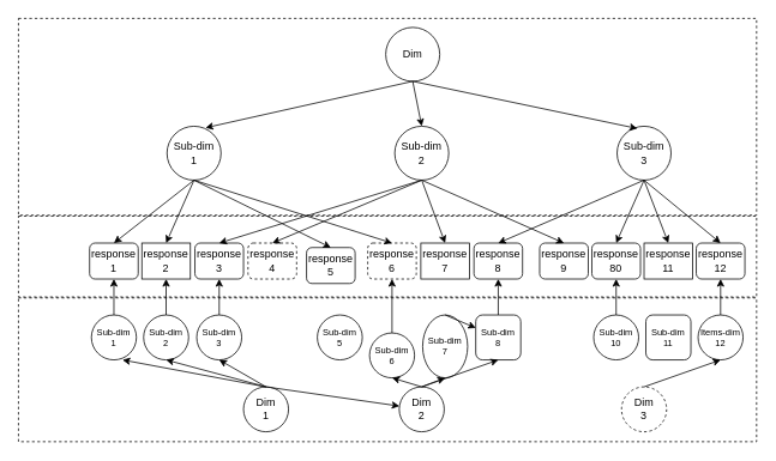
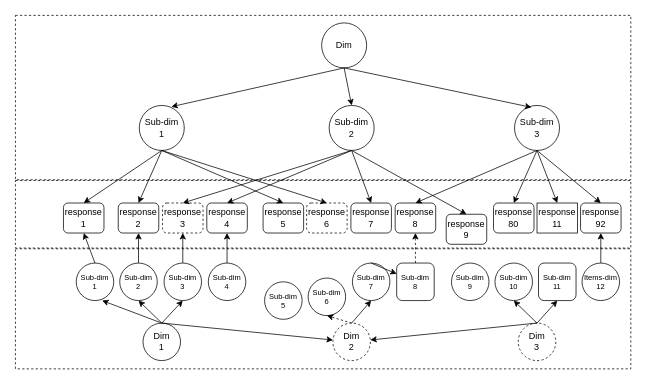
- <mxCell id="5" value="response &lt;br&gt;&lt;div&gt;1&lt;/div&gt;" style="rounded=1;whiteSpace=wrap;html=1;fillColor=none;" parent="1" vertex="1"><mxGeometry x="99" y="270" width="54" height="40" as="geometry" /></mxCell>
+ <mxCell id="5" value="response &lt;br&gt;&lt;div&gt;1&lt;/div&gt;" style="rounded=1;whiteSpace=wrap;html=1;fillColor=none;" parent="1" vertex="1"><mxGeometry x="84" y="270" width="54" height="40" as="geometry" /></mxCell>
- <mxCell id="6" value="&lt;div&gt;response &lt;br&gt;&lt;/div&gt;&lt;div&gt;2&lt;/div&gt;" style="whiteSpace=wrap;html=1;fillColor=none;rounded=0;" parent="1" vertex="1"><mxGeometry x="157" y="270" width="54" height="40" as="geometry" /></mxCell>
+ <mxCell id="6" value="&lt;div&gt;response &lt;br&gt;&lt;/div&gt;&lt;div&gt;2&lt;/div&gt;" style="rounded=1;whiteSpace=wrap;html=1;fillColor=none;" parent="1" vertex="1"><mxGeometry x="157" y="270" width="54" height="40" as="geometry" /></mxCell>
- <mxCell id="7" value="&lt;div&gt;response &lt;br&gt;&lt;/div&gt;&lt;div&gt;3&lt;/div&gt;" style="rounded=1;whiteSpace=wrap;html=1;fillColor=none;" parent="1" vertex="1"><mxGeometry x="216" y="270" width="54" height="40" as="geometry" /></mxCell>
+ <mxCell id="7" value="&lt;div&gt;response &lt;br&gt;&lt;/div&gt;&lt;div&gt;3&lt;/div&gt;" style="rounded=1;whiteSpace=wrap;html=1;fillColor=none;dashed=1;" parent="1" vertex="1"><mxGeometry x="216" y="270" width="54" height="40" as="geometry" /></mxCell>
- <mxCell id="8" value="&lt;div&gt;response &lt;br&gt;&lt;/div&gt;&lt;div&gt;4&lt;/div&gt;" style="rounded=1;whiteSpace=wrap;html=1;fillColor=none;dashed=1;" parent="1" vertex="1"><mxGeometry x="275" y="270" width="54" height="40" as="geometry" /></mxCell>
+ <mxCell id="8" value="&lt;div&gt;response &lt;br&gt;&lt;/div&gt;&lt;div&gt;4&lt;/div&gt;" style="rounded=1;whiteSpace=wrap;html=1;fillColor=none;" parent="1" vertex="1"><mxGeometry x="275" y="270" width="54" height="40" as="geometry" /></mxCell>
- <mxCell id="11" value="&lt;div&gt;response &lt;br&gt;&lt;/div&gt;&lt;div&gt;7&lt;/div&gt;" style="whiteSpace=wrap;html=1;fillColor=none;rounded=0;" parent="1" vertex="1"><mxGeometry x="467" y="270" width="54" height="40" as="geometry" /></mxCell>
+ <mxCell id="11" value="&lt;div&gt;response &lt;br&gt;&lt;/div&gt;&lt;div&gt;7&lt;/div&gt;" style="rounded=1;whiteSpace=wrap;html=1;fillColor=none;" parent="1" vertex="1"><mxGeometry x="467" y="270" width="54" height="40" as="geometry" /></mxCell>
- <mxCell id="13" value="response &lt;br&gt;&lt;div&gt;9&lt;/div&gt;" style="rounded=1;whiteSpace=wrap;html=1;fillColor=none;" parent="1" vertex="1"><mxGeometry x="599" y="270" width="54" height="40" as="geometry" /></mxCell>
+ <mxCell id="13" value="response &lt;br&gt;&lt;div&gt;9&lt;/div&gt;" style="rounded=1;whiteSpace=wrap;html=1;fillColor=none;" parent="1" vertex="1"><mxGeometry x="594" y="285" width="54" height="40" as="geometry" /></mxCell>
- <mxCell id="16" value="response &lt;br&gt;&lt;div&gt;12&lt;/div&gt;" style="rounded=1;whiteSpace=wrap;html=1;fillColor=none;" parent="1" vertex="1"><mxGeometry x="773" y="270" width="54" height="40" as="geometry" /></mxCell>
+ <mxCell id="16" value="response &lt;br&gt;&lt;div&gt;92&lt;/div&gt;" style="rounded=1;whiteSpace=wrap;html=1;fillColor=none;" parent="1" vertex="1"><mxGeometry x="773" y="270" width="54" height="40" as="geometry" /></mxCell>
- <mxCell id="9" value="&lt;div&gt;response &lt;br&gt;&lt;/div&gt;&lt;div&gt;5&lt;/div&gt;" style="rounded=1;whiteSpace=wrap;html=1;fillColor=none;" parent="1" vertex="1"><mxGeometry x="340" y="275" width="54" height="40" as="geometry" /></mxCell>
+ <mxCell id="9" value="&lt;div&gt;response &lt;br&gt;&lt;/div&gt;&lt;div&gt;5&lt;/div&gt;" style="rounded=1;whiteSpace=wrap;html=1;fillColor=none;" parent="1" vertex="1"><mxGeometry x="350" y="270" width="54" height="40" as="geometry" /></mxCell>
- <mxCell id="54" style="edgeStyle=none;rounded=0;orthogonalLoop=1;jettySize=auto;html=1;exitX=0.5;exitY=0;exitDx=0;exitDy=0;entryX=0.5;entryY=1;entryDx=0;entryDy=0;" parent="1" source="55" target="10" edge="1"><mxGeometry relative="1" as="geometry"><mxPoint x="470" y="320" as="targetPoint" /></mxGeometry></mxCell>
- <mxCell id="58" style="edgeStyle=none;rounded=0;orthogonalLoop=1;jettySize=auto;html=1;exitX=0.5;exitY=0;exitDx=0;exitDy=0;entryX=0.5;entryY=1;entryDx=0;entryDy=0;" parent="1" source="59" target="12" edge="1"><mxGeometry relative="1" as="geometry"><mxPoint x="580" y="340" as="targetPoint" /></mxGeometry></mxCell>
+ <mxCell id="58" style="edgeStyle=none;rounded=0;orthogonalLoop=1;jettySize=auto;html=1;exitX=0.5;exitY=0;exitDx=0;exitDy=0;entryX=0.5;entryY=1;entryDx=0;entryDy=0;dashed=1;" parent="1" source="59" target="12" edge="1"><mxGeometry relative="1" as="geometry"><mxPoint x="580" y="340" as="targetPoint" /></mxGeometry></mxCell>
- <mxCell id="65" style="edgeStyle=none;rounded=0;orthogonalLoop=1;jettySize=auto;html=1;exitX=0.5;exitY=0;exitDx=0;exitDy=0;entryX=0.5;entryY=1;entryDx=0;entryDy=0;" parent="1" source="66" target="14" edge="1"><mxGeometry relative="1" as="geometry"><mxPoint x="700" y="330" as="targetPoint" /></mxGeometry></mxCell>
+ <mxCell id="47" style="edgeStyle=none;rounded=0;orthogonalLoop=1;jettySize=auto;html=1;exitX=0.5;exitY=0;exitDx=0;exitDy=0;entryX=0.5;entryY=1;entryDx=0;entryDy=0;" parent="1" source="48" target="8" edge="1"><mxGeometry relative="1" as="geometry" /></mxCell>
+ <mxCell id="48" value="&lt;div style=&quot;font-size: 10px&quot;&gt;Sub-dim &lt;br style=&quot;font-size: 10px&quot;&gt;&lt;/div&gt;&lt;div style=&quot;font-size: 10px&quot;&gt;4&lt;/div&gt;" style="ellipse;whiteSpace=wrap;html=1;aspect=fixed;fillColor=none;fontSize=10;" parent="1" vertex="1"><mxGeometry x="277" y="350" width="50" height="50" as="geometry" /></mxCell>
- <mxCell id="53" value="&lt;div&gt;Sub-dim&lt;/div&gt;&lt;div&gt;5&lt;/div&gt;" style="ellipse;whiteSpace=wrap;html=1;aspect=fixed;fillColor=none;fontSize=10;" parent="1" vertex="1"><mxGeometry x="352" y="350" width="50" height="50" as="geometry" /></mxCell>
+ <mxCell id="53" value="&lt;div&gt;Sub-dim&lt;/div&gt;&lt;div&gt;5&lt;/div&gt;" style="ellipse;whiteSpace=wrap;html=1;aspect=fixed;fillColor=none;fontSize=10;" parent="1" vertex="1"><mxGeometry x="352" y="375" width="50" height="50" as="geometry" /></mxCell>
+ <mxCell id="64" value="&lt;div style=&quot;font-size: 10px&quot;&gt;Sub-dim &lt;br style=&quot;font-size: 10px&quot;&gt;&lt;/div&gt;9" style="ellipse;whiteSpace=wrap;html=1;aspect=fixed;fillColor=none;fontSize=10;" parent="1" vertex="1"><mxGeometry x="601" y="350" width="50" height="50" as="geometry" /></mxCell>
- <mxCell id="57" value="Sub-dim &lt;br style=&quot;font-size: 10px&quot;&gt;7" style="ellipse;whiteSpace=wrap;html=1;aspect=fixed;fillColor=none;fontSize=10;" parent="1" vertex="1"><mxGeometry x="469" y="350" width="50" height="70" as="geometry" /></mxCell>
+ <mxCell id="57" value="Sub-dim &lt;br style=&quot;font-size: 10px&quot;&gt;7" style="ellipse;whiteSpace=wrap;html=1;aspect=fixed;fillColor=none;fontSize=10;" parent="1" vertex="1"><mxGeometry x="469" y="350" width="50" height="50" as="geometry" /></mxCell>
- <mxCell id="51" style="edgeStyle=none;rounded=0;orthogonalLoop=1;jettySize=auto;html=1;exitX=0.5;exitY=0;exitDx=0;exitDy=0;entryX=0.5;entryY=1;entryDx=0;entryDy=0;" parent="1" source="52" target="59" edge="1"><mxGeometry relative="1" as="geometry" /></mxCell>
- <mxCell id="62" style="edgeStyle=none;rounded=0;orthogonalLoop=1;jettySize=auto;html=1;exitX=0.5;exitY=0;exitDx=0;exitDy=0;entryX=0.5;entryY=1;entryDx=0;entryDy=0;" parent="1" source="63" target="69" edge="1"><mxGeometry relative="1" as="geometry" /></mxCell>
+ <mxCell id="62" style="edgeStyle=none;rounded=0;orthogonalLoop=1;jettySize=auto;html=1;exitX=0.5;exitY=0;exitDx=0;exitDy=0;" parent="1" source="63" target="52" edge="1"><mxGeometry relative="1" as="geometry" /></mxCell>
+ <mxCell id="61" style="edgeStyle=none;rounded=0;orthogonalLoop=1;jettySize=auto;html=1;exitX=0.5;exitY=0;exitDx=0;exitDy=0;entryX=0.5;entryY=1;entryDx=0;entryDy=0;" parent="1" source="63" target="67" edge="1"><mxGeometry relative="1" as="geometry" /></mxCell>
+ <mxCell id="60" style="edgeStyle=none;rounded=0;orthogonalLoop=1;jettySize=auto;html=1;exitX=0.5;exitY=0;exitDx=0;exitDy=0;entryX=0.5;entryY=1;entryDx=0;entryDy=0;" parent="1" source="63" target="66" edge="1"><mxGeometry relative="1" as="geometry" /></mxCell>
- <mxCell id="49" style="edgeStyle=none;rounded=0;orthogonalLoop=1;jettySize=auto;html=1;exitX=0.5;exitY=0;exitDx=0;exitDy=0;entryX=0.5;entryY=1;entryDx=0;entryDy=0;" parent="1" source="52" target="55" edge="1"><mxGeometry relative="1" as="geometry" /></mxCell>
+ <mxCell id="49" style="edgeStyle=none;rounded=0;orthogonalLoop=1;jettySize=auto;html=1;exitX=0.5;exitY=0;exitDx=0;exitDy=0;entryX=0.5;entryY=1;entryDx=0;entryDy=0;dashed=1;" parent="1" source="52" target="55" edge="1"><mxGeometry relative="1" as="geometry" /></mxCell>
- <mxCell id="34" value="&lt;div&gt;Dim &lt;br&gt;&lt;/div&gt;&lt;div&gt;1&lt;/div&gt;" style="ellipse;whiteSpace=wrap;html=1;aspect=fixed;fillColor=none;" parent="1" vertex="1"><mxGeometry x="270" y="430" width="50" height="50" as="geometry" /></mxCell>
+ <mxCell id="34" value="&lt;div&gt;Dim &lt;br&gt;&lt;/div&gt;&lt;div&gt;1&lt;/div&gt;" style="ellipse;whiteSpace=wrap;html=1;aspect=fixed;fillColor=none;" parent="1" vertex="1"><mxGeometry x="190" y="430" width="50" height="50" as="geometry" /></mxCell>
- <mxCell id="52" value="&lt;div&gt;Dim &lt;br&gt;&lt;/div&gt;&lt;div&gt;2&lt;/div&gt;" style="ellipse;whiteSpace=wrap;html=1;aspect=fixed;fillColor=none;" parent="1" vertex="1"><mxGeometry x="443" y="430" width="50" height="50" as="geometry" /></mxCell>
+ <mxCell id="52" value="&lt;div&gt;Dim &lt;br&gt;&lt;/div&gt;&lt;div&gt;2&lt;/div&gt;" style="ellipse;whiteSpace=wrap;html=1;aspect=fixed;fillColor=none;dashed=1;" parent="1" vertex="1"><mxGeometry x="443" y="430" width="50" height="50" as="geometry" /></mxCell>
